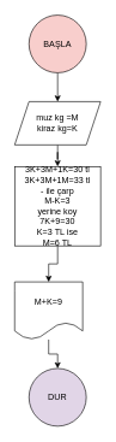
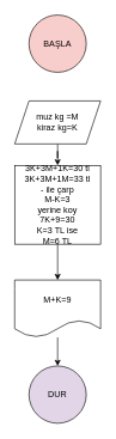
- <mxCell id="3" value="" style="edgeStyle=orthogonalEdgeStyle;rounded=0;orthogonalLoop=1;jettySize=auto;html=1;" edge="1" parent="1" source="4" target="6"><mxGeometry relative="1" as="geometry" /></mxCell>
- <mxCell id="10" value="M+K=9" style="shape=document;whiteSpace=wrap;html=1;boundedLbl=1;" vertex="1" parent="1"><mxGeometry x="20" y="390" width="95" height="80" as="geometry" /></mxCell>
+ <mxCell id="10" value="M+K=9" style="shape=document;whiteSpace=wrap;html=1;boundedLbl=1;" vertex="1" parent="1"><mxGeometry x="20" y="390" width="120" height="80" as="geometry" /></mxCell>
